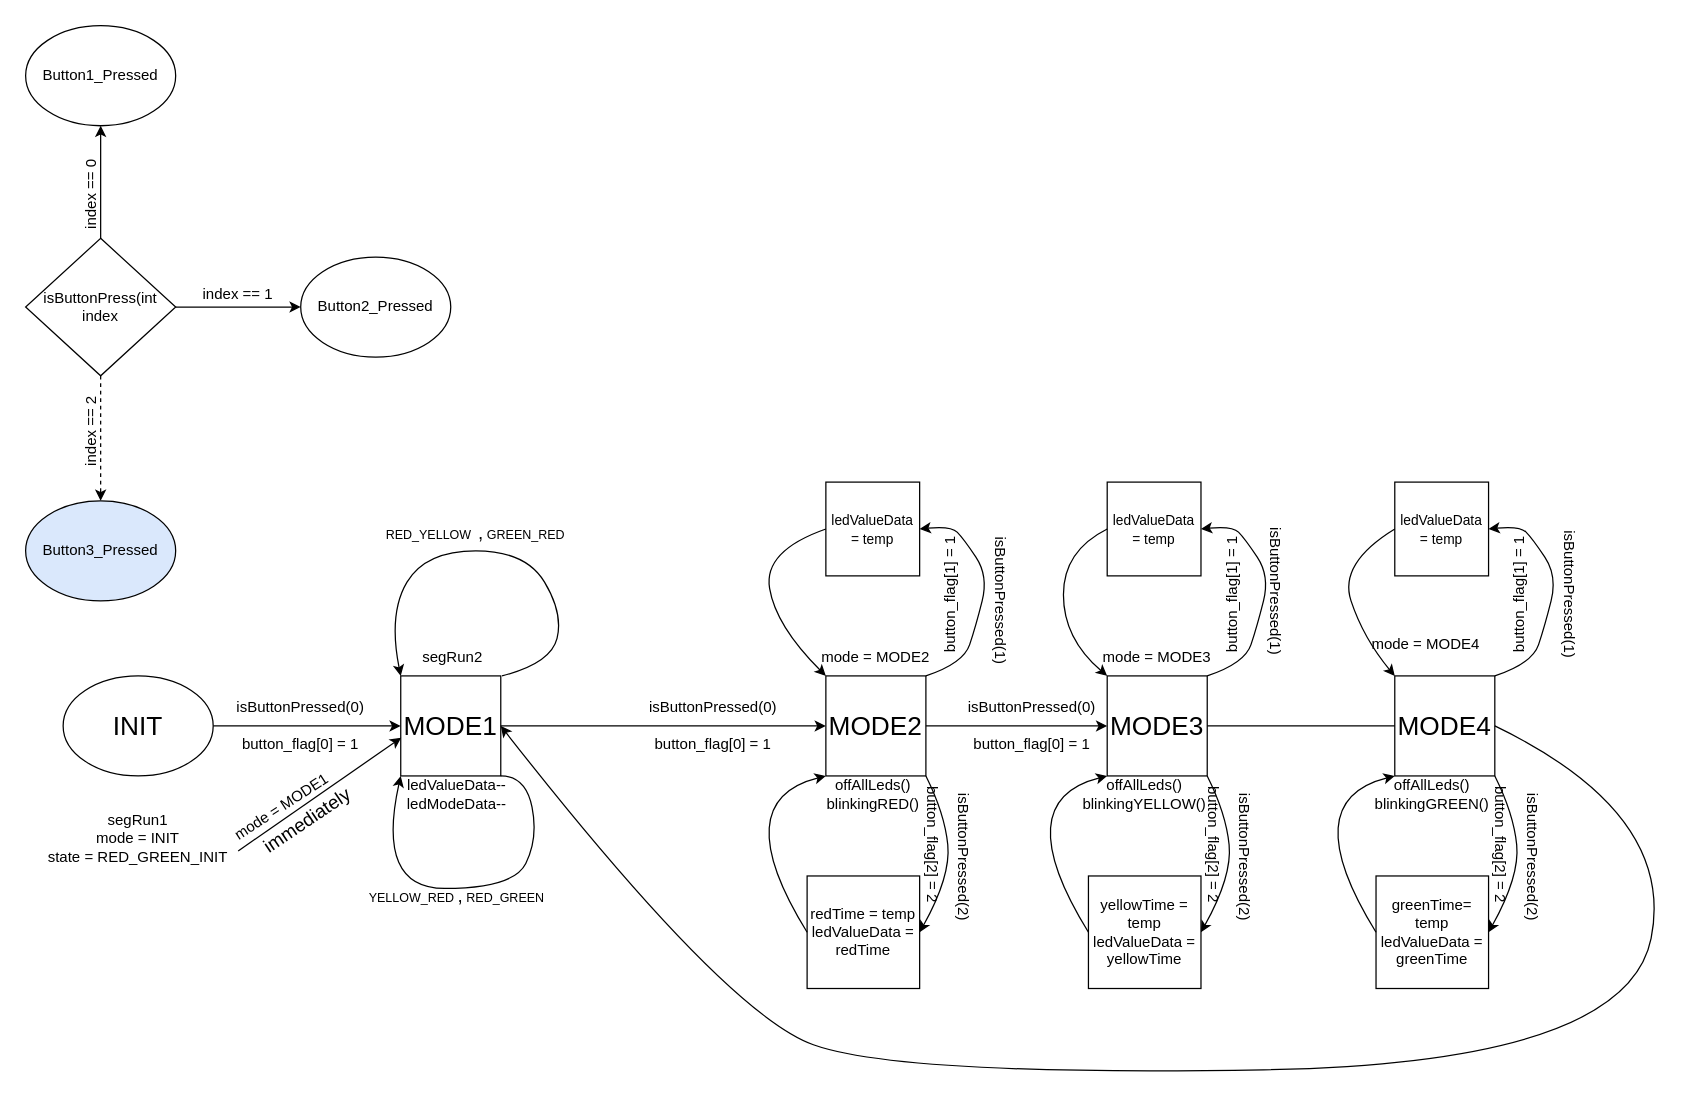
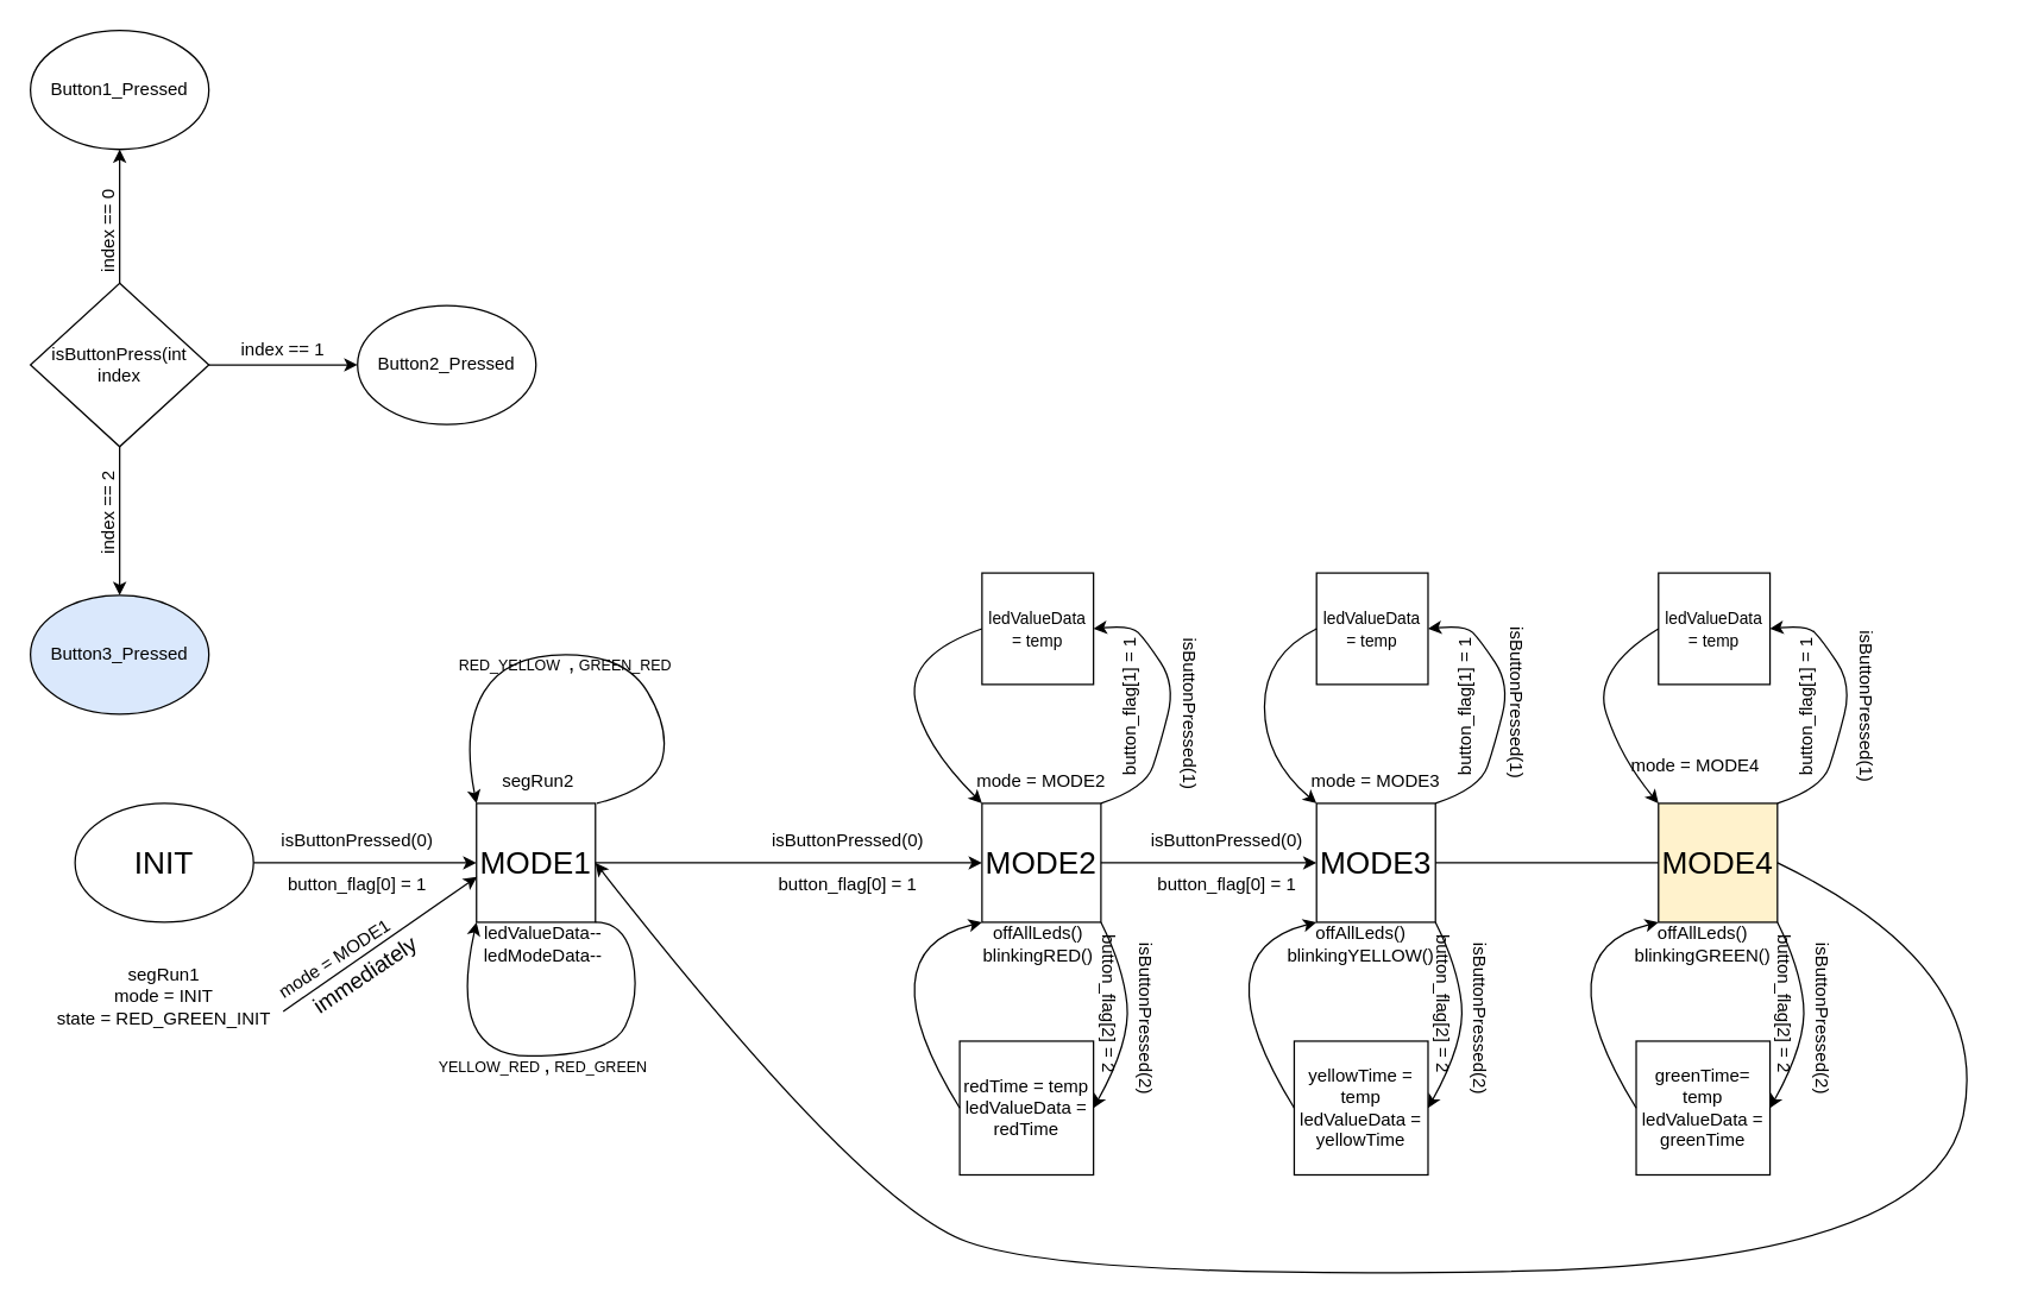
- <mxCell id="22" value="" style="endArrow=classic;html=1;rounded=0;exitX=0.5;exitY=1;exitDx=0;exitDy=0;entryX=0.5;entryY=0;entryDx=0;entryDy=0;dashed=1;" edge="1" parent="1" source="15" target="24"><mxGeometry width="50" height="50" relative="1" as="geometry"><mxPoint x="460" y="230" as="sourcePoint" /><mxPoint x="80" y="380" as="targetPoint" /></mxGeometry></mxCell>
+ <mxCell id="22" value="" style="endArrow=classic;html=1;rounded=0;exitX=0.5;exitY=1;exitDx=0;exitDy=0;entryX=0.5;entryY=0;entryDx=0;entryDy=0;" edge="1" parent="1" source="15" target="24"><mxGeometry width="50" height="50" relative="1" as="geometry"><mxPoint x="460" y="230" as="sourcePoint" /><mxPoint x="80" y="380" as="targetPoint" /></mxGeometry></mxCell>
- <mxCell id="11" value="&lt;font style=&quot;font-size: 10px;&quot;&gt;RED_YELLOW&amp;nbsp; &lt;/font&gt;&lt;font style=&quot;font-size: 15px;&quot;&gt;,&lt;/font&gt;&lt;font style=&quot;font-size: 10px;&quot;&gt; GREEN_RED&lt;/font&gt;" style="text;html=1;align=center;verticalAlign=middle;whiteSpace=wrap;rounded=0;" vertex="1" parent="1"><mxGeometry x="300" y="410" width="160" height="30" as="geometry" /></mxCell>
+ <mxCell id="11" value="&lt;font style=&quot;font-size: 10px;&quot;&gt;RED_YELLOW&amp;nbsp; &lt;/font&gt;&lt;font style=&quot;font-size: 15px;&quot;&gt;,&lt;/font&gt;&lt;font style=&quot;font-size: 10px;&quot;&gt; GREEN_RED&lt;/font&gt;" style="text;html=1;align=center;verticalAlign=middle;whiteSpace=wrap;rounded=0;" vertex="1" parent="1"><mxGeometry x="300" y="430" width="160" height="30" as="geometry" /></mxCell>
- <mxCell id="59" value="&lt;font style=&quot;font-size: 21px;&quot;&gt;MODE4&lt;/font&gt;" style="whiteSpace=wrap;html=1;aspect=fixed;" vertex="1" parent="1"><mxGeometry x="1115" y="540" width="80" height="80" as="geometry" /></mxCell>
+ <mxCell id="59" value="&lt;font style=&quot;font-size: 21px;&quot;&gt;MODE4&lt;/font&gt;" style="whiteSpace=wrap;html=1;aspect=fixed;fillColor=#fff2cc;" vertex="1" parent="1"><mxGeometry x="1115" y="540" width="80" height="80" as="geometry" /></mxCell>
